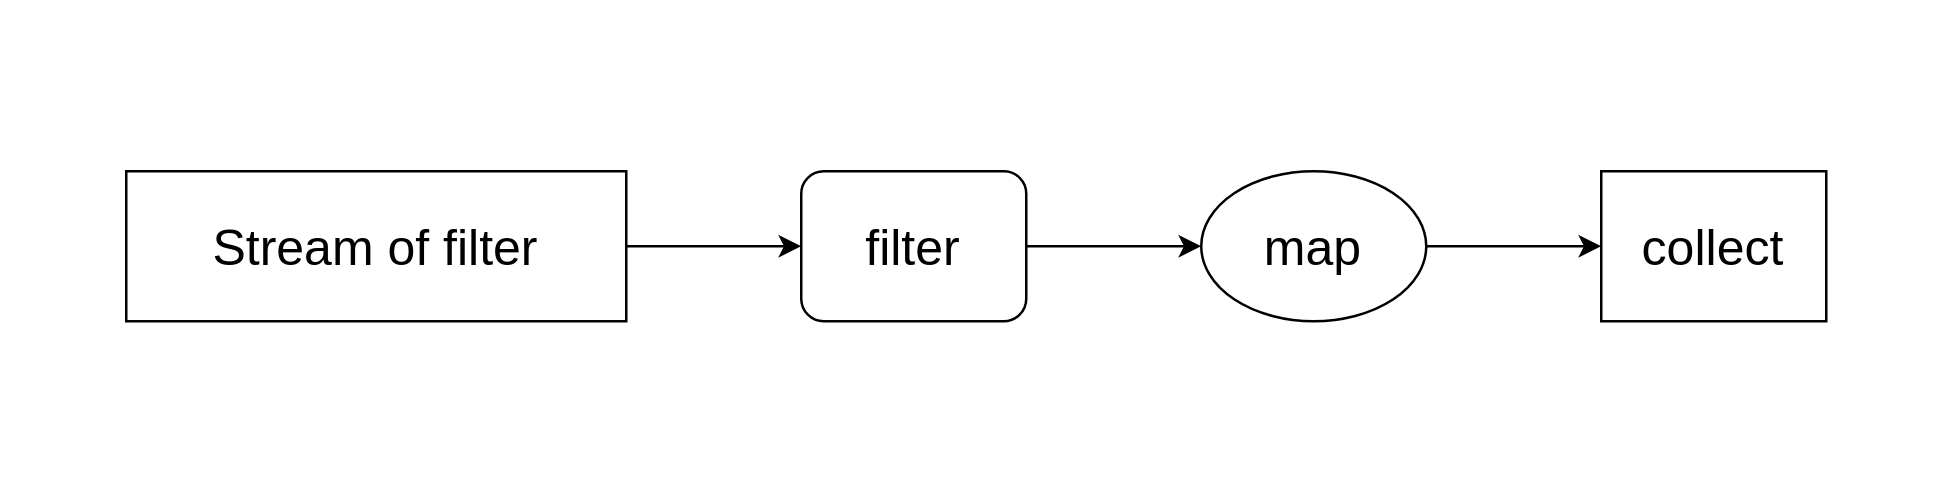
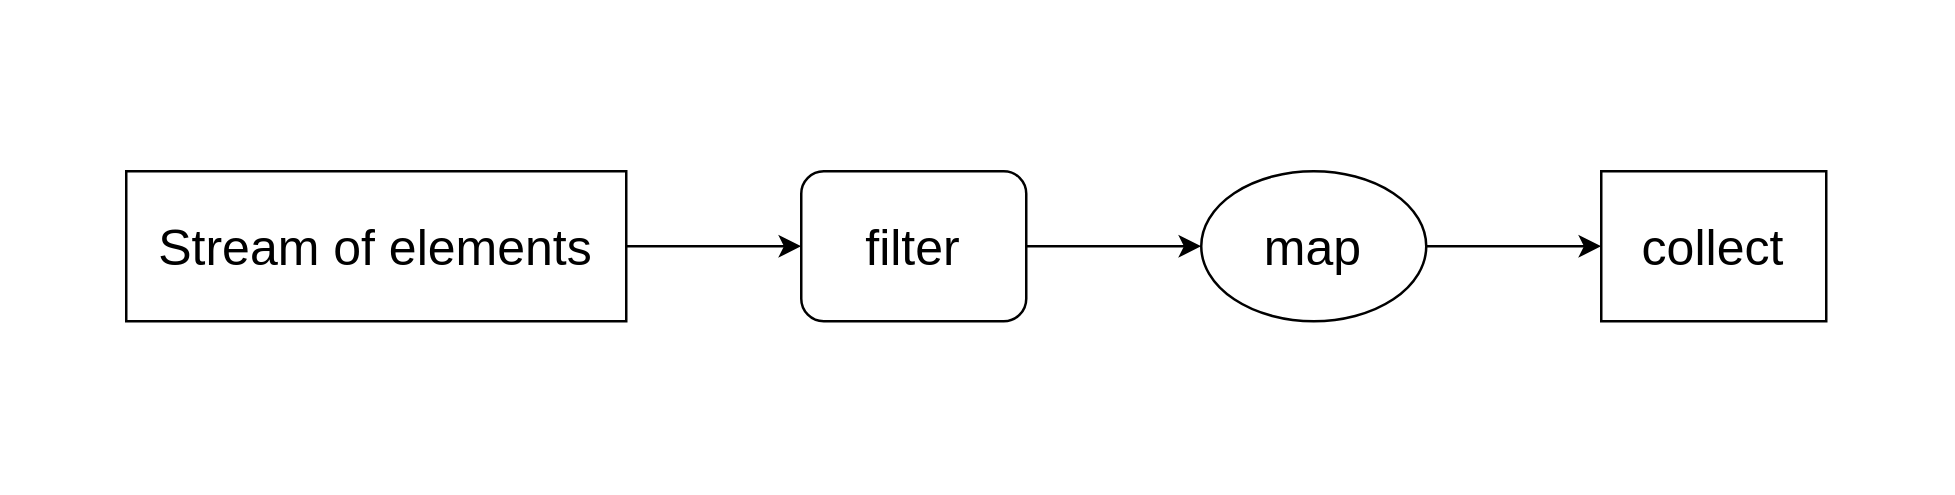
- <mxCell id="3" value="Stream of filter" style="rounded=0;whiteSpace=wrap;html=1;fontSize=20;" parent="1" vertex="1"><mxGeometry x="50" y="68" width="200" height="60" as="geometry" /></mxCell>
+ <mxCell id="3" value="Stream of elements" style="rounded=0;whiteSpace=wrap;html=1;fontSize=20;" parent="1" vertex="1"><mxGeometry x="50" y="68" width="200" height="60" as="geometry" /></mxCell>
